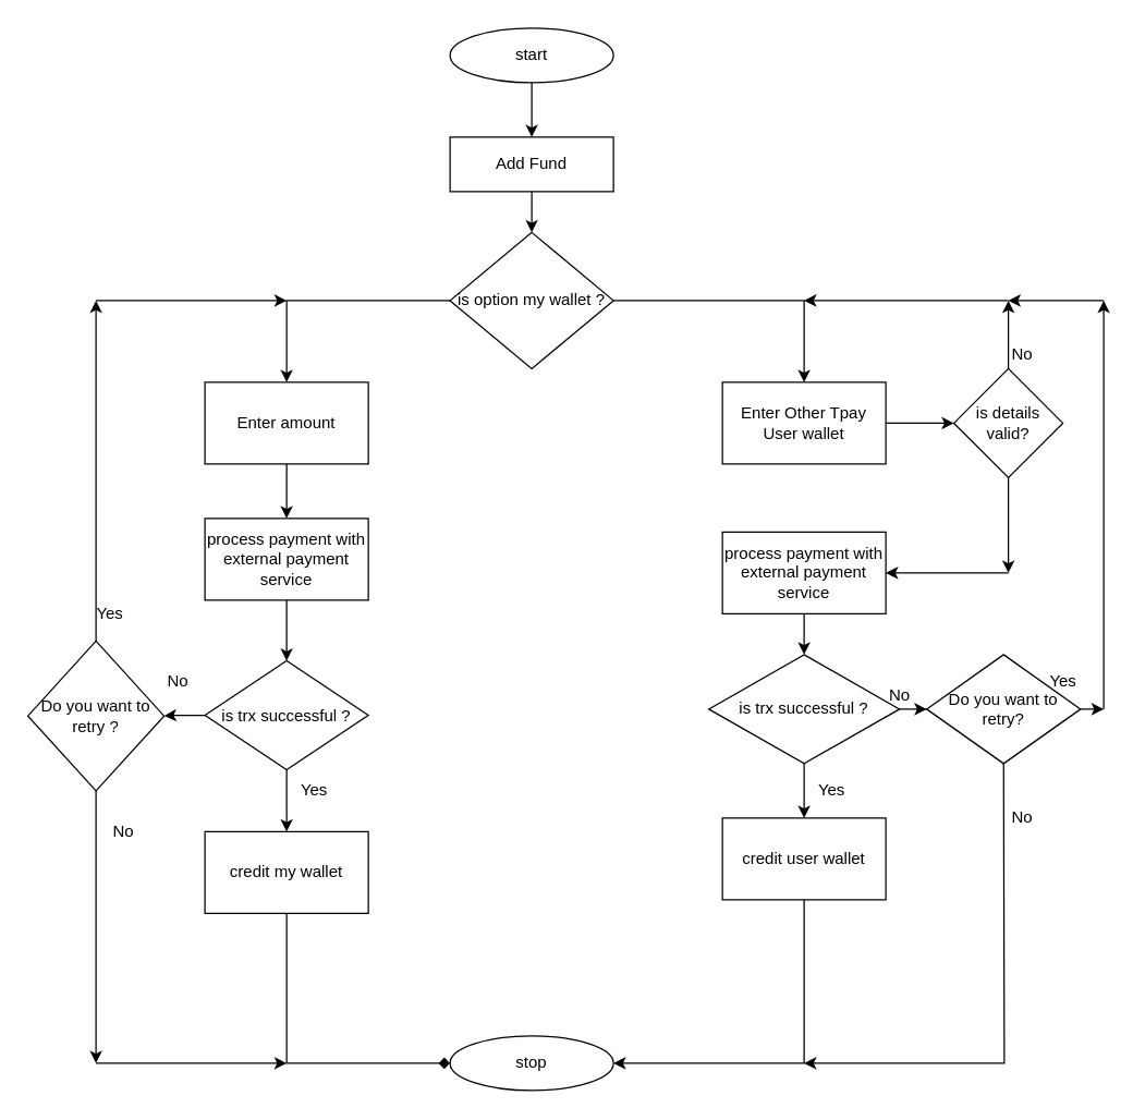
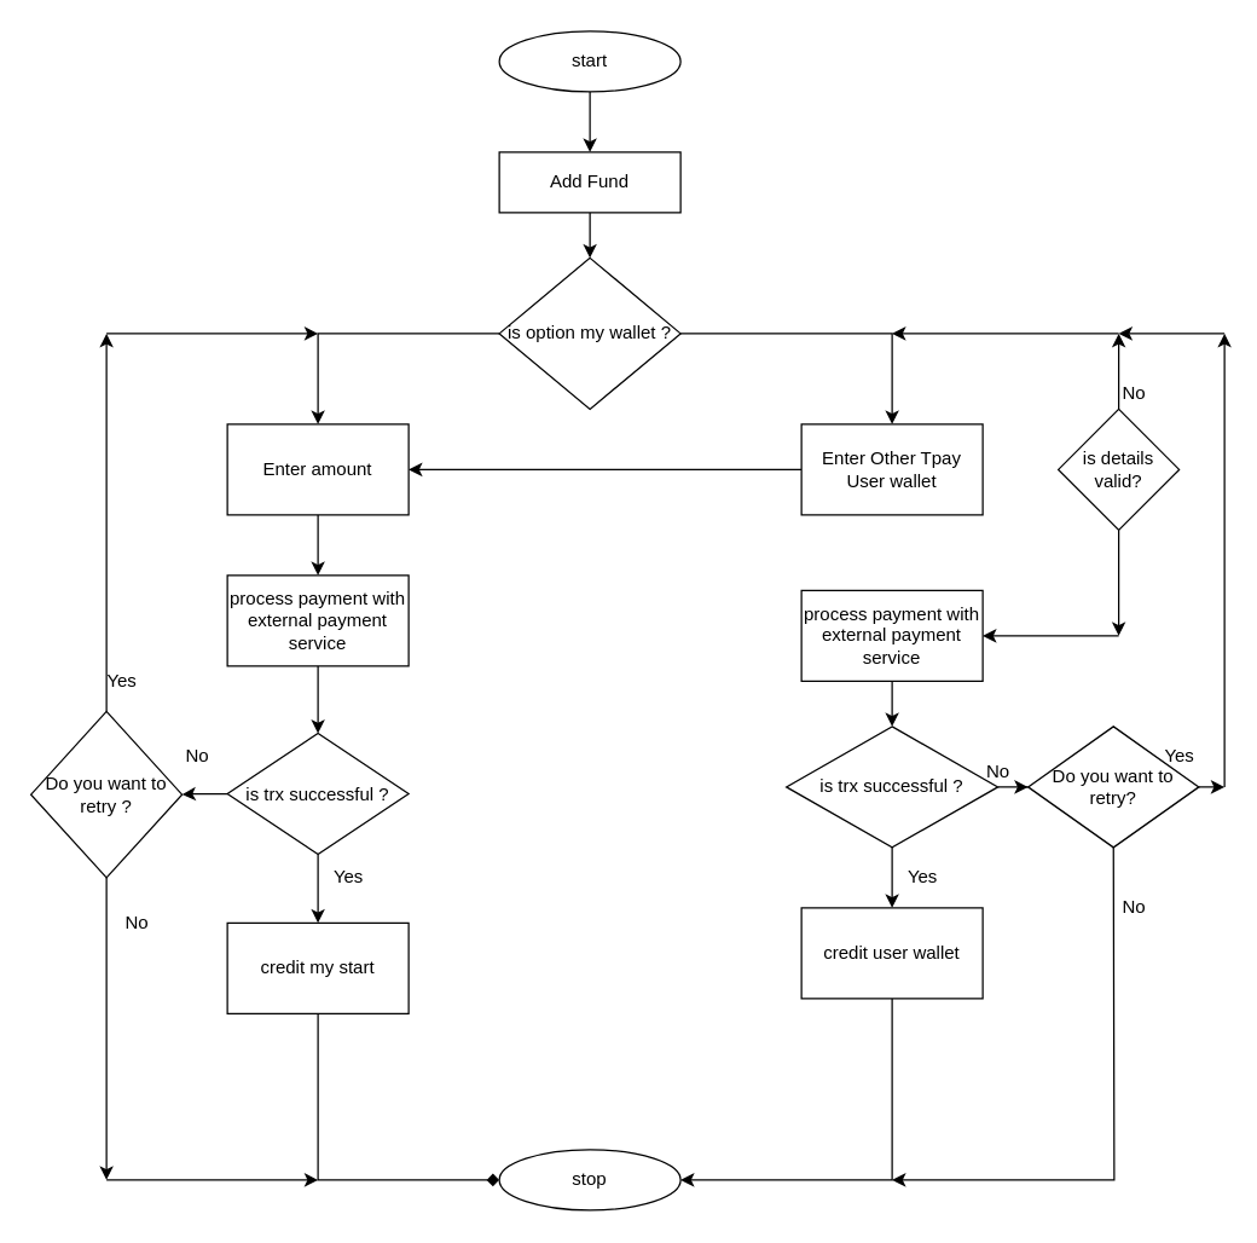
- <mxCell id="28" value="" style="edgeStyle=orthogonalEdgeStyle;rounded=0;orthogonalLoop=1;jettySize=auto;html=1;" edge="1" parent="1" source="29" target="32"><mxGeometry relative="1" as="geometry" /></mxCell>
+ <mxCell id="28" value="" style="edgeStyle=orthogonalEdgeStyle;rounded=0;orthogonalLoop=1;jettySize=auto;html=1;" edge="1" parent="1" source="29" target="10"><mxGeometry relative="1" as="geometry" /></mxCell>
- <mxCell id="22" value="credit my wallet" style="whiteSpace=wrap;html=1;" vertex="1" parent="1"><mxGeometry x="150" y="610" width="120" height="60" as="geometry" /></mxCell>
+ <mxCell id="22" value="credit my start" style="whiteSpace=wrap;html=1;" vertex="1" parent="1"><mxGeometry x="150" y="610" width="120" height="60" as="geometry" /></mxCell>
